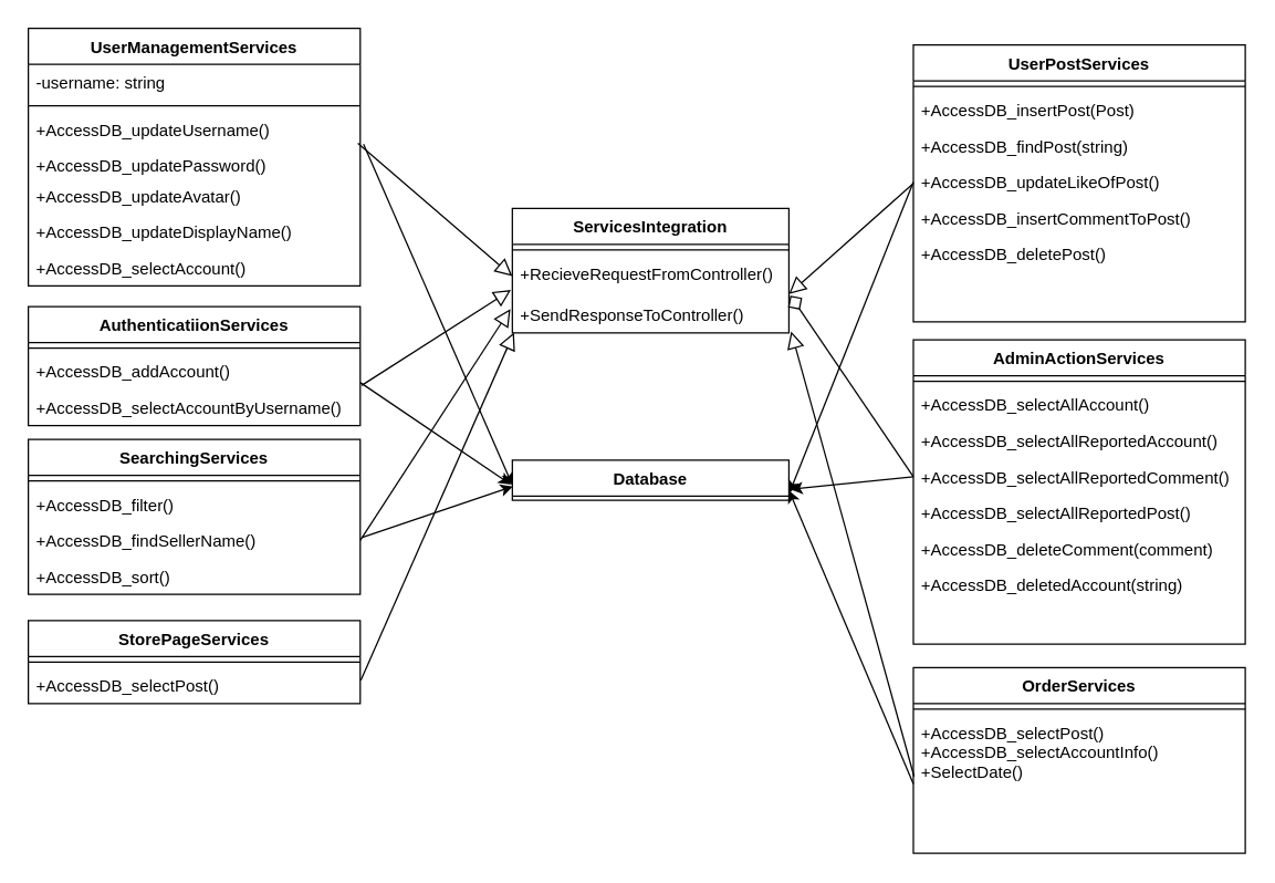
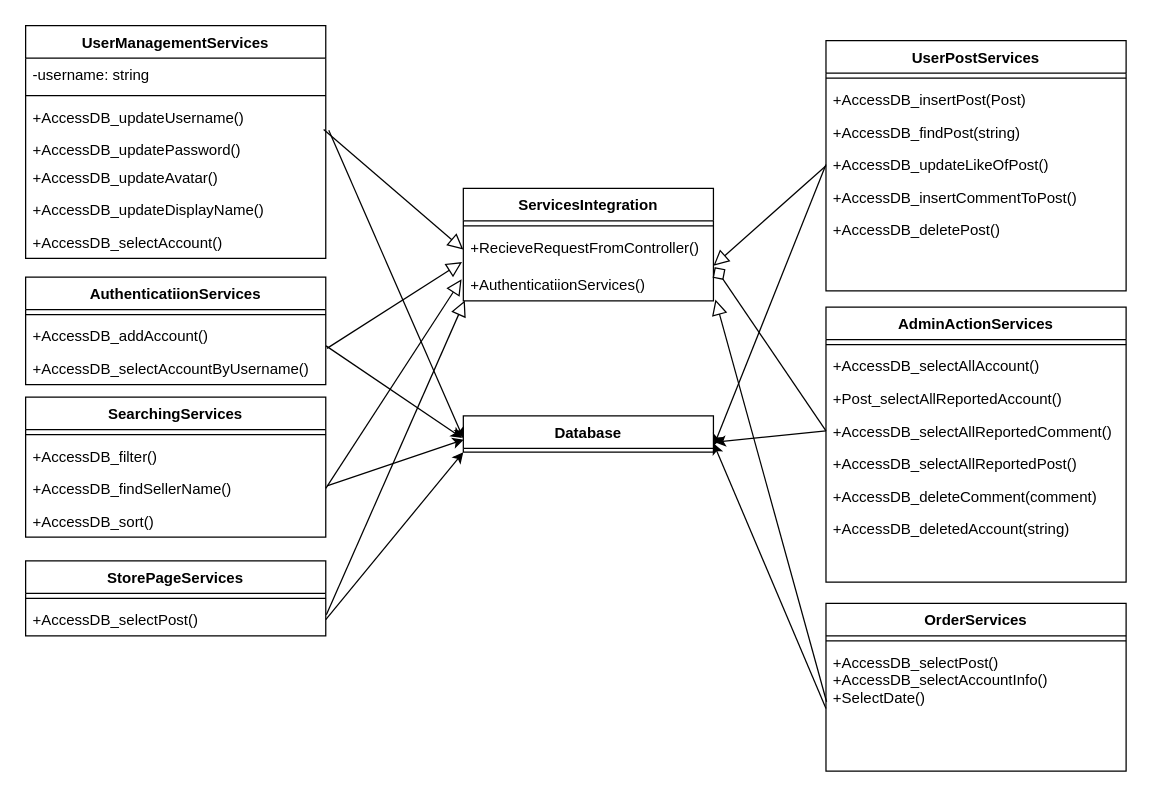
- <mxCell id="5" value="+SendResponseToController()" style="text;strokeColor=none;fillColor=none;align=left;verticalAlign=top;spacingLeft=4;spacingRight=4;overflow=hidden;rotatable=0;points=[[0,0.5],[1,0.5]];portConstraint=eastwest;" vertex="1" parent="2"><mxGeometry y="64" width="200" height="26" as="geometry" /></mxCell>
+ <mxCell id="5" value="+AuthenticatiionServices()" style="text;strokeColor=none;fillColor=none;align=left;verticalAlign=top;spacingLeft=4;spacingRight=4;overflow=hidden;rotatable=0;points=[[0,0.5],[1,0.5]];portConstraint=eastwest;" vertex="1" parent="2"><mxGeometry y="64" width="200" height="26" as="geometry" /></mxCell>
- <mxCell id="34" value="+AccessDB_selectAllReportedAccount()" style="text;strokeColor=none;fillColor=none;align=left;verticalAlign=top;spacingLeft=4;spacingRight=4;overflow=hidden;rotatable=0;points=[[0,0.5],[1,0.5]];portConstraint=eastwest;" vertex="1" parent="31"><mxGeometry y="60" width="240" height="26" as="geometry" /></mxCell>
+ <mxCell id="34" value="+Post_selectAllReportedAccount()" style="text;strokeColor=none;fillColor=none;align=left;verticalAlign=top;spacingLeft=4;spacingRight=4;overflow=hidden;rotatable=0;points=[[0,0.5],[1,0.5]];portConstraint=eastwest;" vertex="1" parent="31"><mxGeometry y="60" width="240" height="26" as="geometry" /></mxCell>
+ <mxCell id="52" value="" style="endArrow=classic;html=1;rounded=0;entryX=0;entryY=1;entryDx=0;entryDy=0;exitX=1;exitY=0.5;exitDx=0;exitDy=0;" edge="1" parent="1" source="51" target="6"><mxGeometry width="50" height="50" relative="1" as="geometry"><mxPoint x="271" y="398" as="sourcePoint" /><mxPoint x="380.4" y="360.992" as="targetPoint" /></mxGeometry></mxCell>
